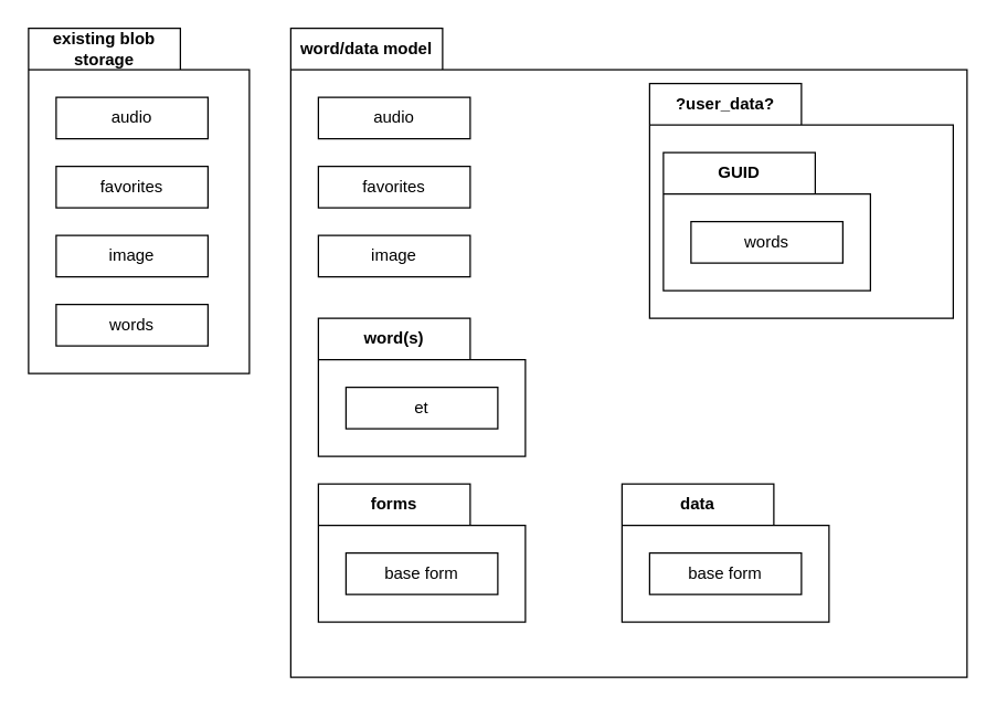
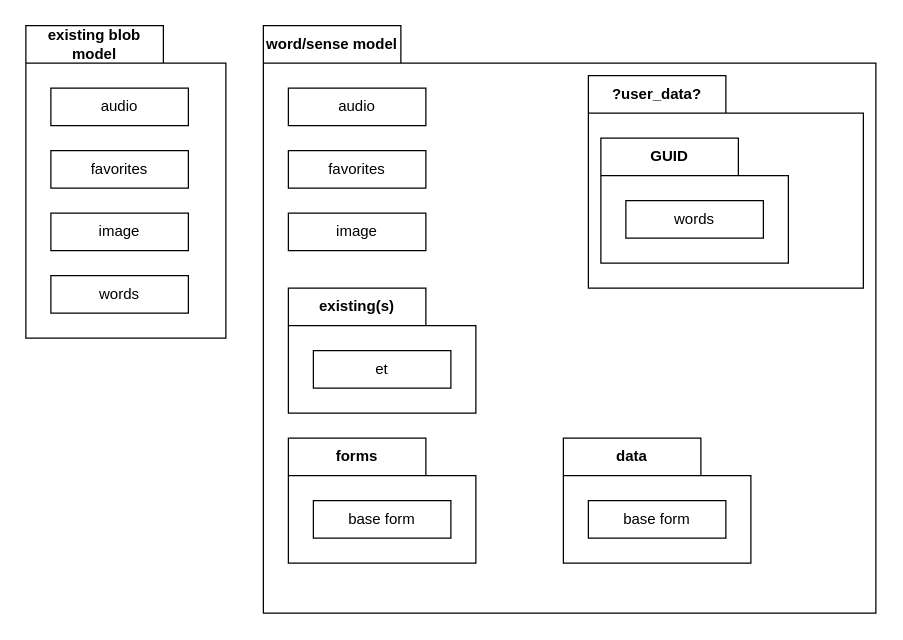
- <mxCell id="2" value="existing blob storage" style="shape=folder;fontStyle=1;tabWidth=110;tabHeight=30;tabPosition=left;html=1;boundedLbl=1;labelInHeader=1;container=1;collapsible=0;recursiveResize=0;whiteSpace=wrap;" parent="1" vertex="1"><mxGeometry x="20" y="20" width="160" height="250" as="geometry" /></mxCell>
+ <mxCell id="2" value="existing blob model" style="shape=folder;fontStyle=1;tabWidth=110;tabHeight=30;tabPosition=left;html=1;boundedLbl=1;labelInHeader=1;container=1;collapsible=0;recursiveResize=0;whiteSpace=wrap;" parent="1" vertex="1"><mxGeometry x="20" y="20" width="160" height="250" as="geometry" /></mxCell>
- <mxCell id="7" value="word/data model" style="shape=folder;fontStyle=1;tabWidth=110;tabHeight=30;tabPosition=left;html=1;boundedLbl=1;labelInHeader=1;container=1;collapsible=0;recursiveResize=0;whiteSpace=wrap;" parent="1" vertex="1"><mxGeometry x="210" y="20" width="490" height="470" as="geometry" /></mxCell>
+ <mxCell id="7" value="word/sense model" style="shape=folder;fontStyle=1;tabWidth=110;tabHeight=30;tabPosition=left;html=1;boundedLbl=1;labelInHeader=1;container=1;collapsible=0;recursiveResize=0;whiteSpace=wrap;" parent="1" vertex="1"><mxGeometry x="210" y="20" width="490" height="470" as="geometry" /></mxCell>
- <mxCell id="11" value="word(s)" style="shape=folder;fontStyle=1;tabWidth=110;tabHeight=30;tabPosition=left;html=1;boundedLbl=1;labelInHeader=1;container=1;collapsible=0;recursiveResize=0;whiteSpace=wrap;" parent="7" vertex="1"><mxGeometry x="20" y="210" width="150" height="100" as="geometry" /></mxCell>
+ <mxCell id="11" value="existing(s)" style="shape=folder;fontStyle=1;tabWidth=110;tabHeight=30;tabPosition=left;html=1;boundedLbl=1;labelInHeader=1;container=1;collapsible=0;recursiveResize=0;whiteSpace=wrap;" parent="7" vertex="1"><mxGeometry x="20" y="210" width="150" height="100" as="geometry" /></mxCell>
